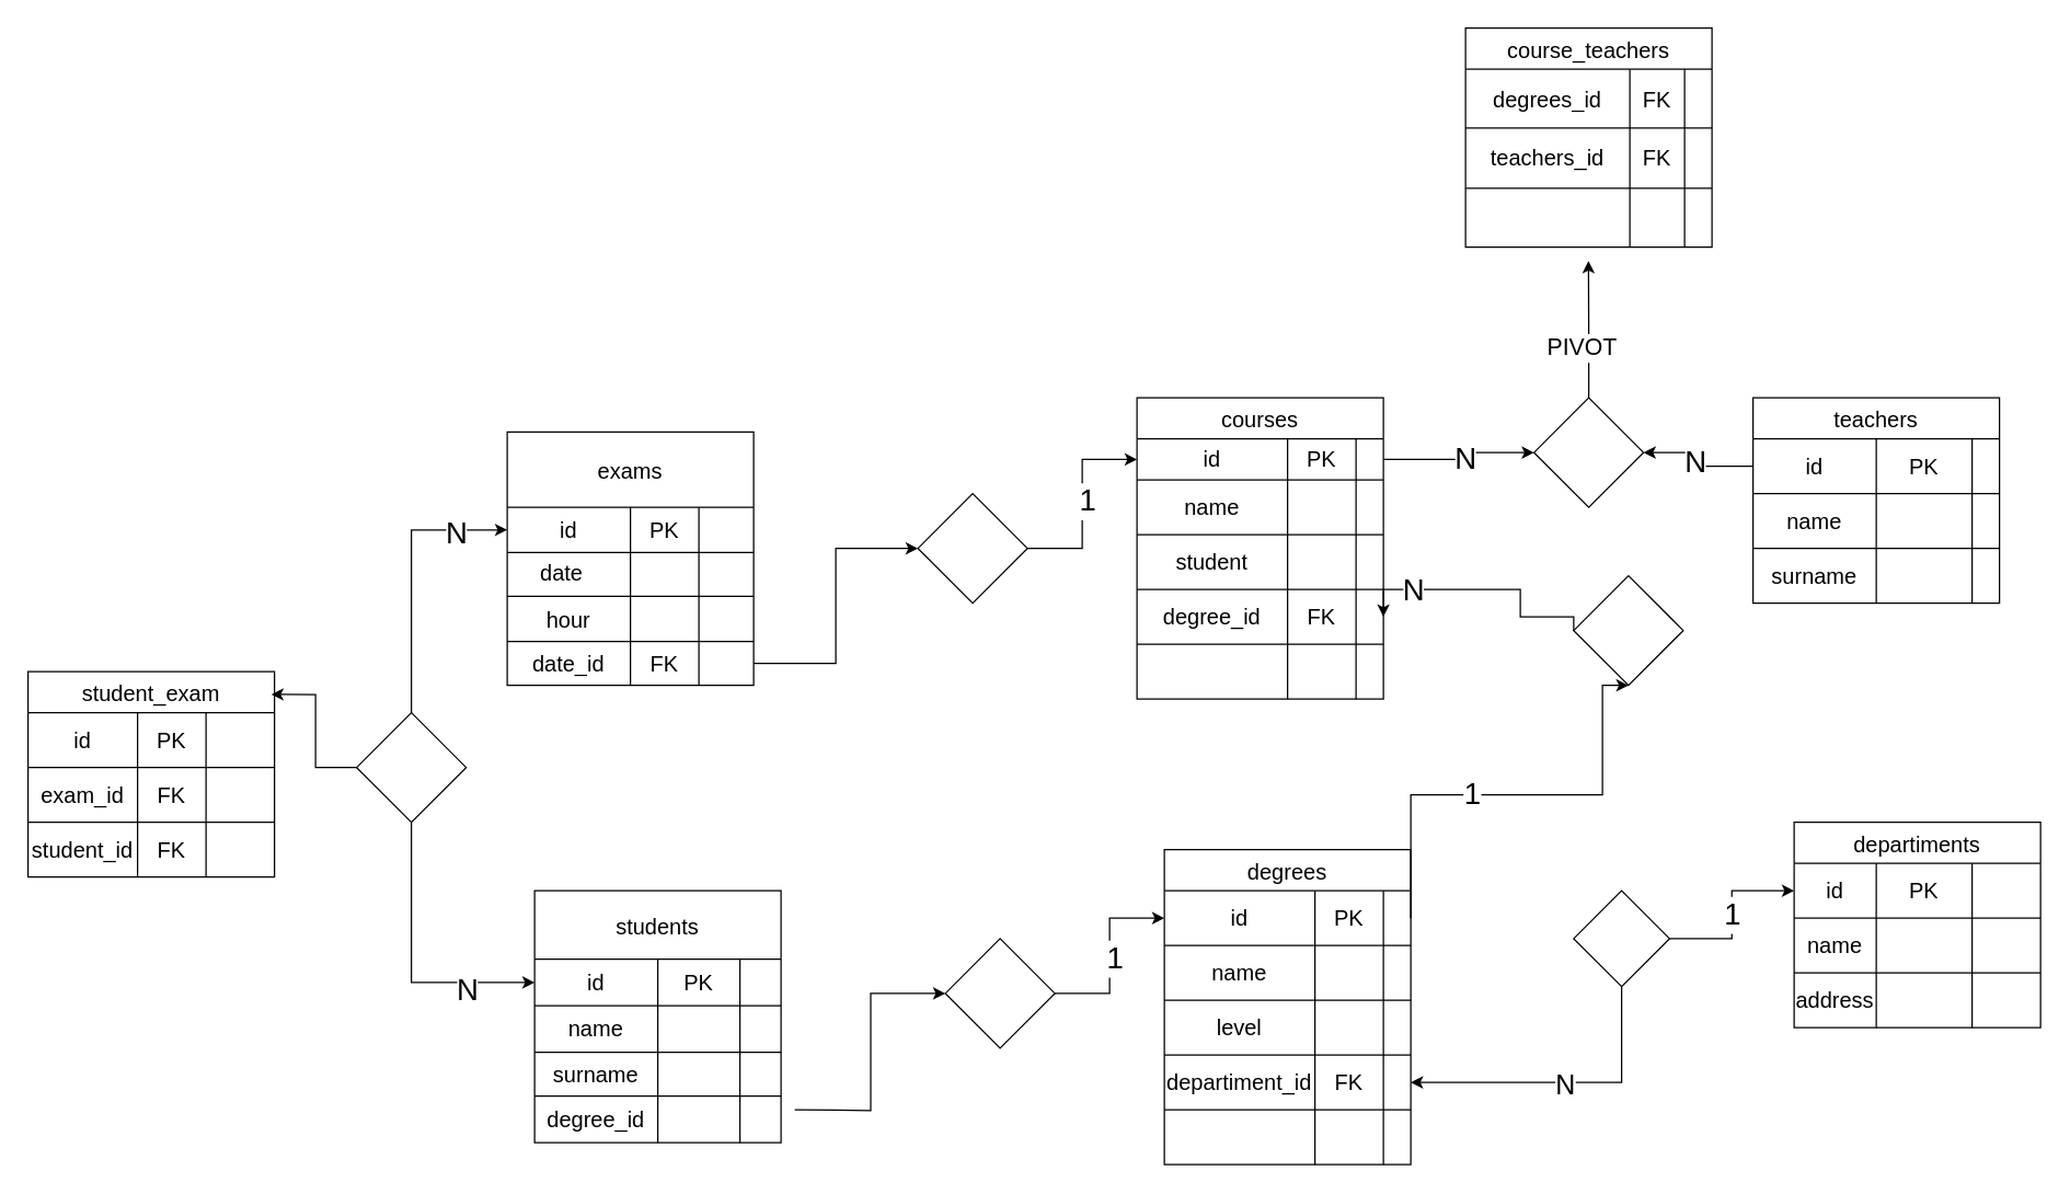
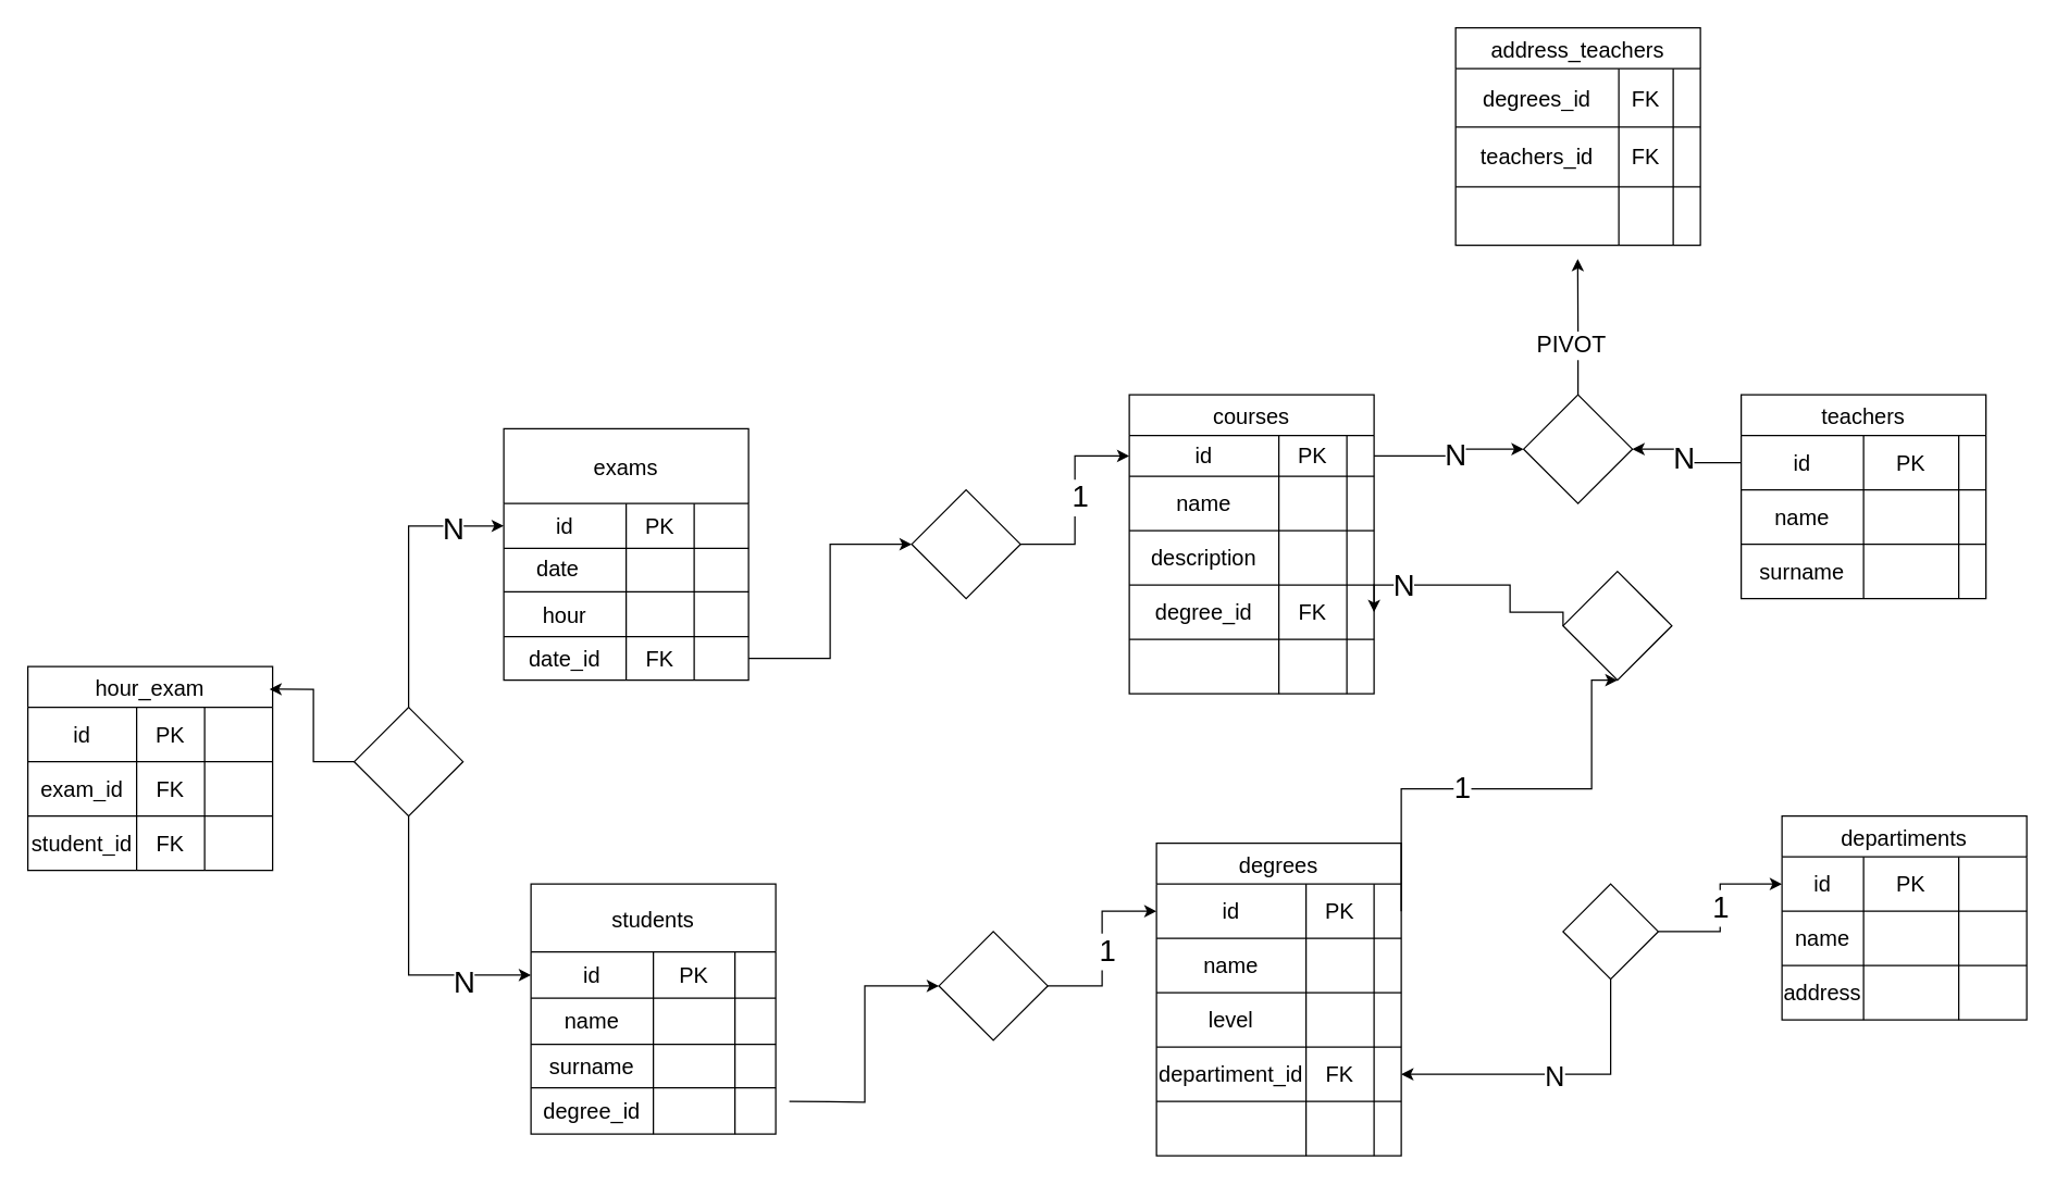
- <mxCell id="121" value="course_teachers" style="shape=table;startSize=30;container=1;collapsible=0;childLayout=tableLayout;strokeColor=default;fontSize=16;" vertex="1" parent="1"><mxGeometry x="1070" y="20" width="180" height="160" as="geometry" /></mxCell>
+ <mxCell id="121" value="address_teachers" style="shape=table;startSize=30;container=1;collapsible=0;childLayout=tableLayout;strokeColor=default;fontSize=16;" vertex="1" parent="1"><mxGeometry x="1070" y="20" width="180" height="160" as="geometry" /></mxCell>
- <mxCell id="51" value="student" style="shape=partialRectangle;html=1;whiteSpace=wrap;connectable=0;overflow=hidden;fillColor=none;top=0;left=0;bottom=0;right=0;pointerEvents=1;fontSize=16;labelBackgroundColor=none;" vertex="1" parent="50"><mxGeometry width="110" height="40" as="geometry"><mxRectangle width="110" height="40" as="alternateBounds" /></mxGeometry></mxCell>
+ <mxCell id="51" value="description" style="shape=partialRectangle;html=1;whiteSpace=wrap;connectable=0;overflow=hidden;fillColor=none;top=0;left=0;bottom=0;right=0;pointerEvents=1;fontSize=16;labelBackgroundColor=none;" vertex="1" parent="50"><mxGeometry width="110" height="40" as="geometry"><mxRectangle width="110" height="40" as="alternateBounds" /></mxGeometry></mxCell>
- <mxCell id="134" value="student_exam" style="shape=table;startSize=30;container=1;collapsible=0;childLayout=tableLayout;strokeColor=default;fontSize=16;" vertex="1" parent="1"><mxGeometry x="20" y="490" width="180" height="150" as="geometry" /></mxCell>
+ <mxCell id="134" value="hour_exam" style="shape=table;startSize=30;container=1;collapsible=0;childLayout=tableLayout;strokeColor=default;fontSize=16;" vertex="1" parent="1"><mxGeometry x="20" y="490" width="180" height="150" as="geometry" /></mxCell>
